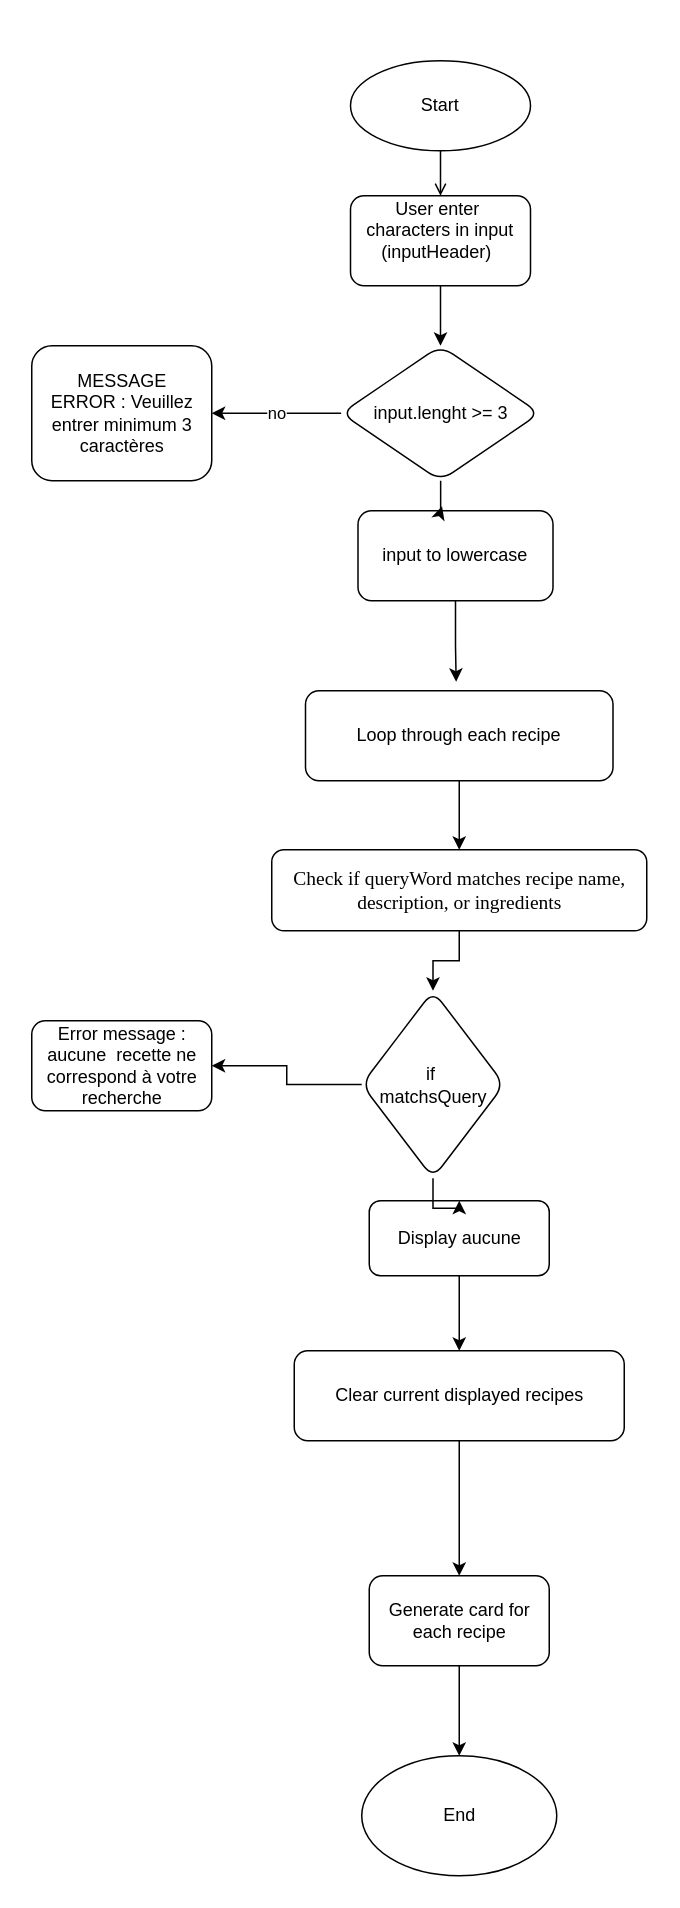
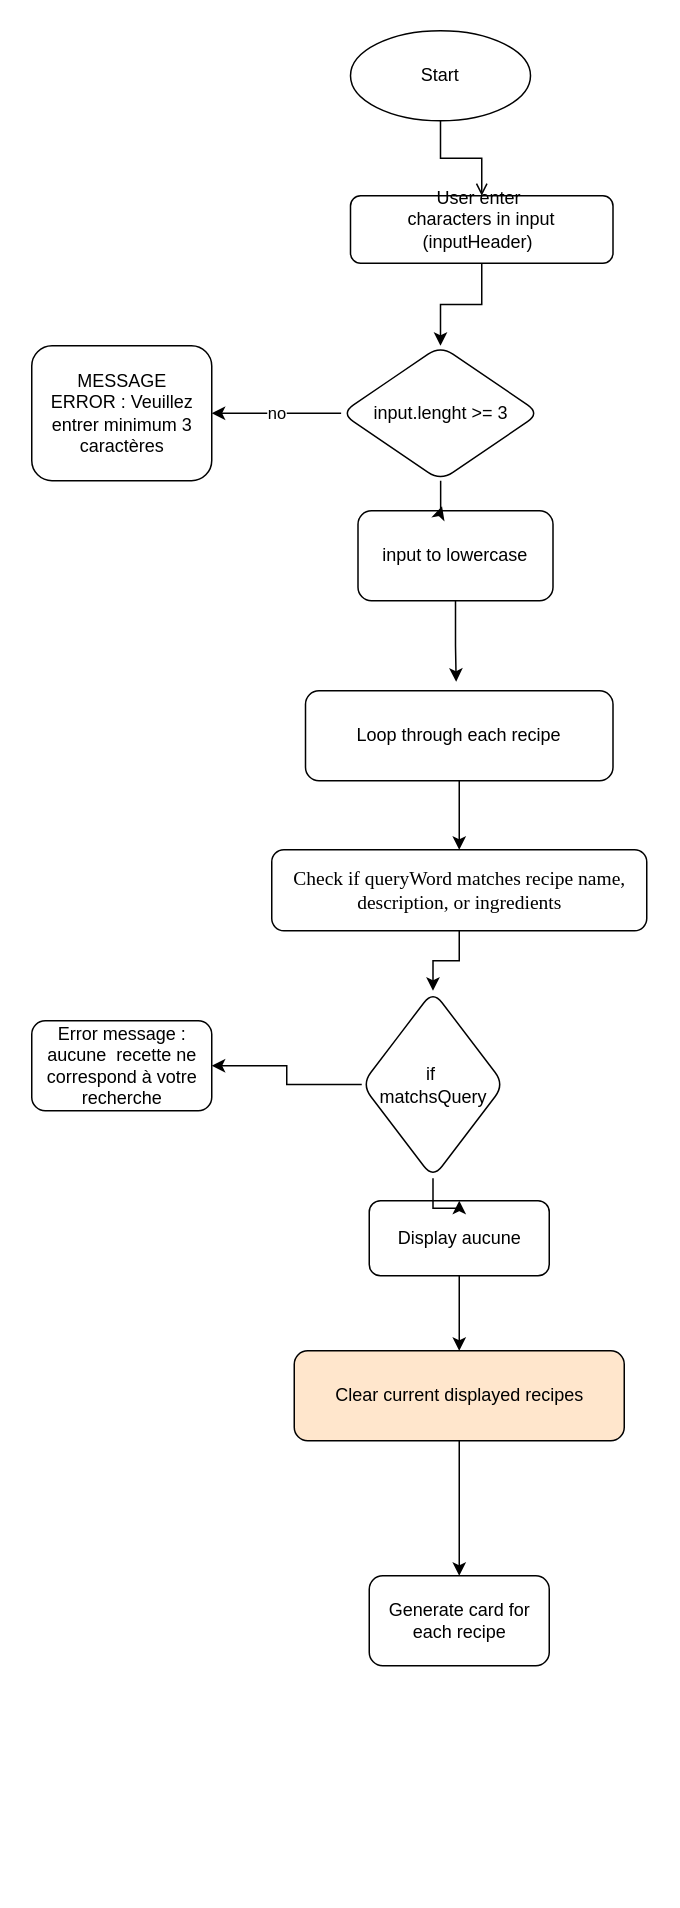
- <mxCell id="6" value="Start" style="ellipse;whiteSpace=wrap;html=1;" vertex="1" parent="1"><mxGeometry x="233" y="40" width="120" height="60" as="geometry" /></mxCell>
+ <mxCell id="6" value="Start" style="ellipse;whiteSpace=wrap;html=1;" vertex="1" parent="1"><mxGeometry x="233" y="20" width="120" height="60" as="geometry" /></mxCell>
- <mxCell id="3" value="User enter&amp;nbsp;&lt;div&gt;characters in input&lt;/div&gt;&lt;div style=&quot;text-align: start;&quot;&gt;&amp;nbsp; &amp;nbsp;(inputHeader)&lt;/div&gt;&lt;div&gt;&lt;br&gt;&lt;/div&gt;" style="rounded=1;whiteSpace=wrap;html=1;" vertex="1" parent="1"><mxGeometry x="233" y="130" width="120" height="60" as="geometry" /></mxCell>
+ <mxCell id="3" value="User enter&amp;nbsp;&lt;div&gt;characters in input&lt;/div&gt;&lt;div style=&quot;text-align: start;&quot;&gt;&amp;nbsp; &amp;nbsp;(inputHeader)&lt;/div&gt;&lt;div&gt;&lt;br&gt;&lt;/div&gt;" style="rounded=1;whiteSpace=wrap;html=1;" vertex="1" parent="1"><mxGeometry x="233" y="130" width="175" height="45" as="geometry" /></mxCell>
- <mxCell id="17" value="Clear current displayed recipes" style="rounded=1;whiteSpace=wrap;html=1;" vertex="1" parent="1"><mxGeometry x="195.5" y="900" width="220" height="60" as="geometry" /></mxCell>
+ <mxCell id="17" value="Clear current displayed recipes" style="rounded=1;whiteSpace=wrap;html=1;fillColor=#ffe6cc;" vertex="1" parent="1"><mxGeometry x="195.5" y="900" width="220" height="60" as="geometry" /></mxCell>
- <mxCell id="18" style="edgeStyle=orthogonalEdgeStyle;rounded=0;orthogonalLoop=1;jettySize=auto;html=1;entryX=0.5;entryY=0;entryDx=0;entryDy=0;" edge="1" parent="1" source="19" target="20"><mxGeometry relative="1" as="geometry" /></mxCell>
- <mxCell id="20" value="End" style="ellipse;whiteSpace=wrap;html=1;rounded=1;" vertex="1" parent="1"><mxGeometry x="240.5" y="1170" width="130" height="80" as="geometry" /></mxCell>
